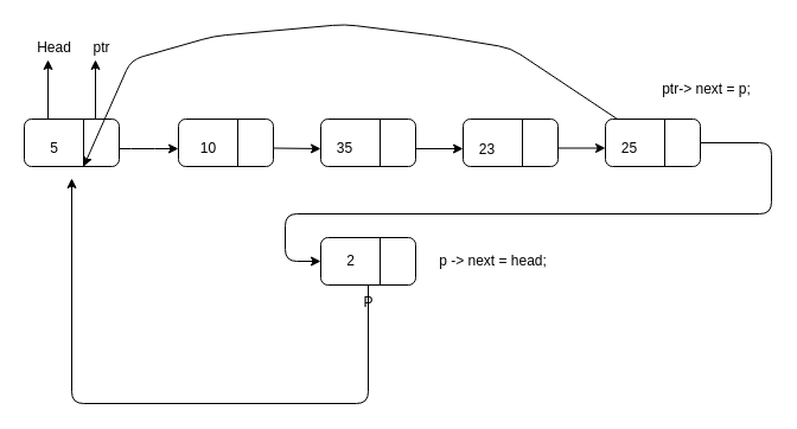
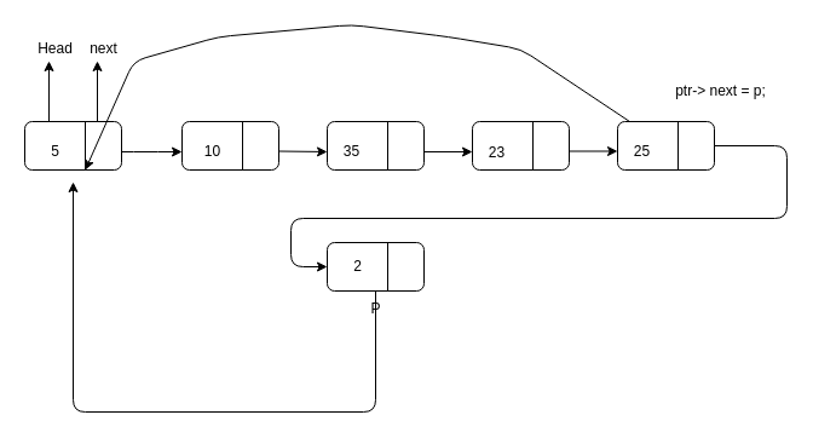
- <mxCell id="30" value="ptr" style="text;html=1;align=center;verticalAlign=middle;resizable=0;points=[];autosize=1;strokeColor=none;fillColor=none;" vertex="1" parent="1"><mxGeometry x="65" y="25" width="40" height="30" as="geometry" /></mxCell>
+ <mxCell id="30" value="next" style="text;html=1;align=center;verticalAlign=middle;resizable=0;points=[];autosize=1;strokeColor=none;fillColor=none;" vertex="1" parent="1"><mxGeometry x="65" y="25" width="40" height="30" as="geometry" /></mxCell>
- <mxCell id="33" value="p -&amp;gt; next = head;" style="text;html=1;align=center;verticalAlign=middle;resizable=0;points=[];autosize=1;strokeColor=none;fillColor=none;" vertex="1" parent="1"><mxGeometry x="360" y="205" width="110" height="30" as="geometry" /></mxCell>
